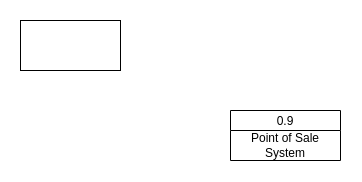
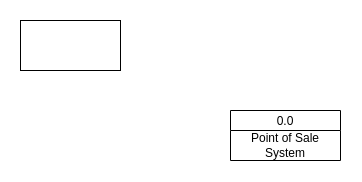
- <mxCell id="2" value="0.9" style="swimlane;fontStyle=0;childLayout=stackLayout;horizontal=1;startSize=20;fillColor=#ffffff;horizontalStack=0;resizeParent=1;resizeParentMax=0;resizeLast=0;collapsible=0;marginBottom=0;swimlaneFillColor=#ffffff;fontColor=#000000;" vertex="1" parent="1"><mxGeometry x="230" y="110" width="110" height="50" as="geometry" /></mxCell>
+ <mxCell id="2" value="0.0" style="swimlane;fontStyle=0;childLayout=stackLayout;horizontal=1;startSize=20;fillColor=#ffffff;horizontalStack=0;resizeParent=1;resizeParentMax=0;resizeLast=0;collapsible=0;marginBottom=0;swimlaneFillColor=#ffffff;fontColor=#000000;" vertex="1" parent="1"><mxGeometry x="230" y="110" width="110" height="50" as="geometry" /></mxCell>
